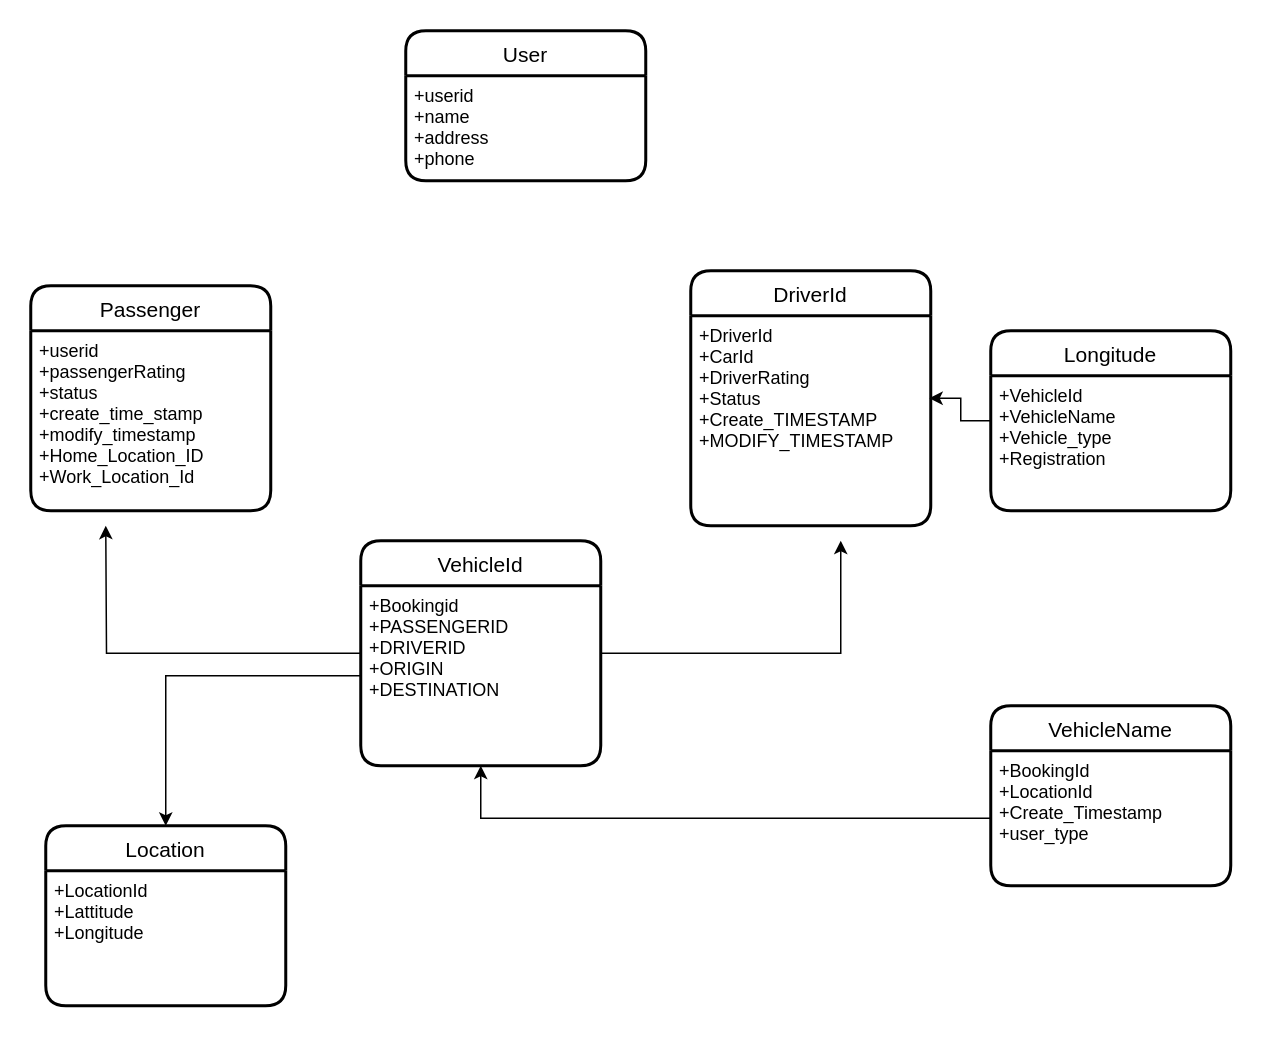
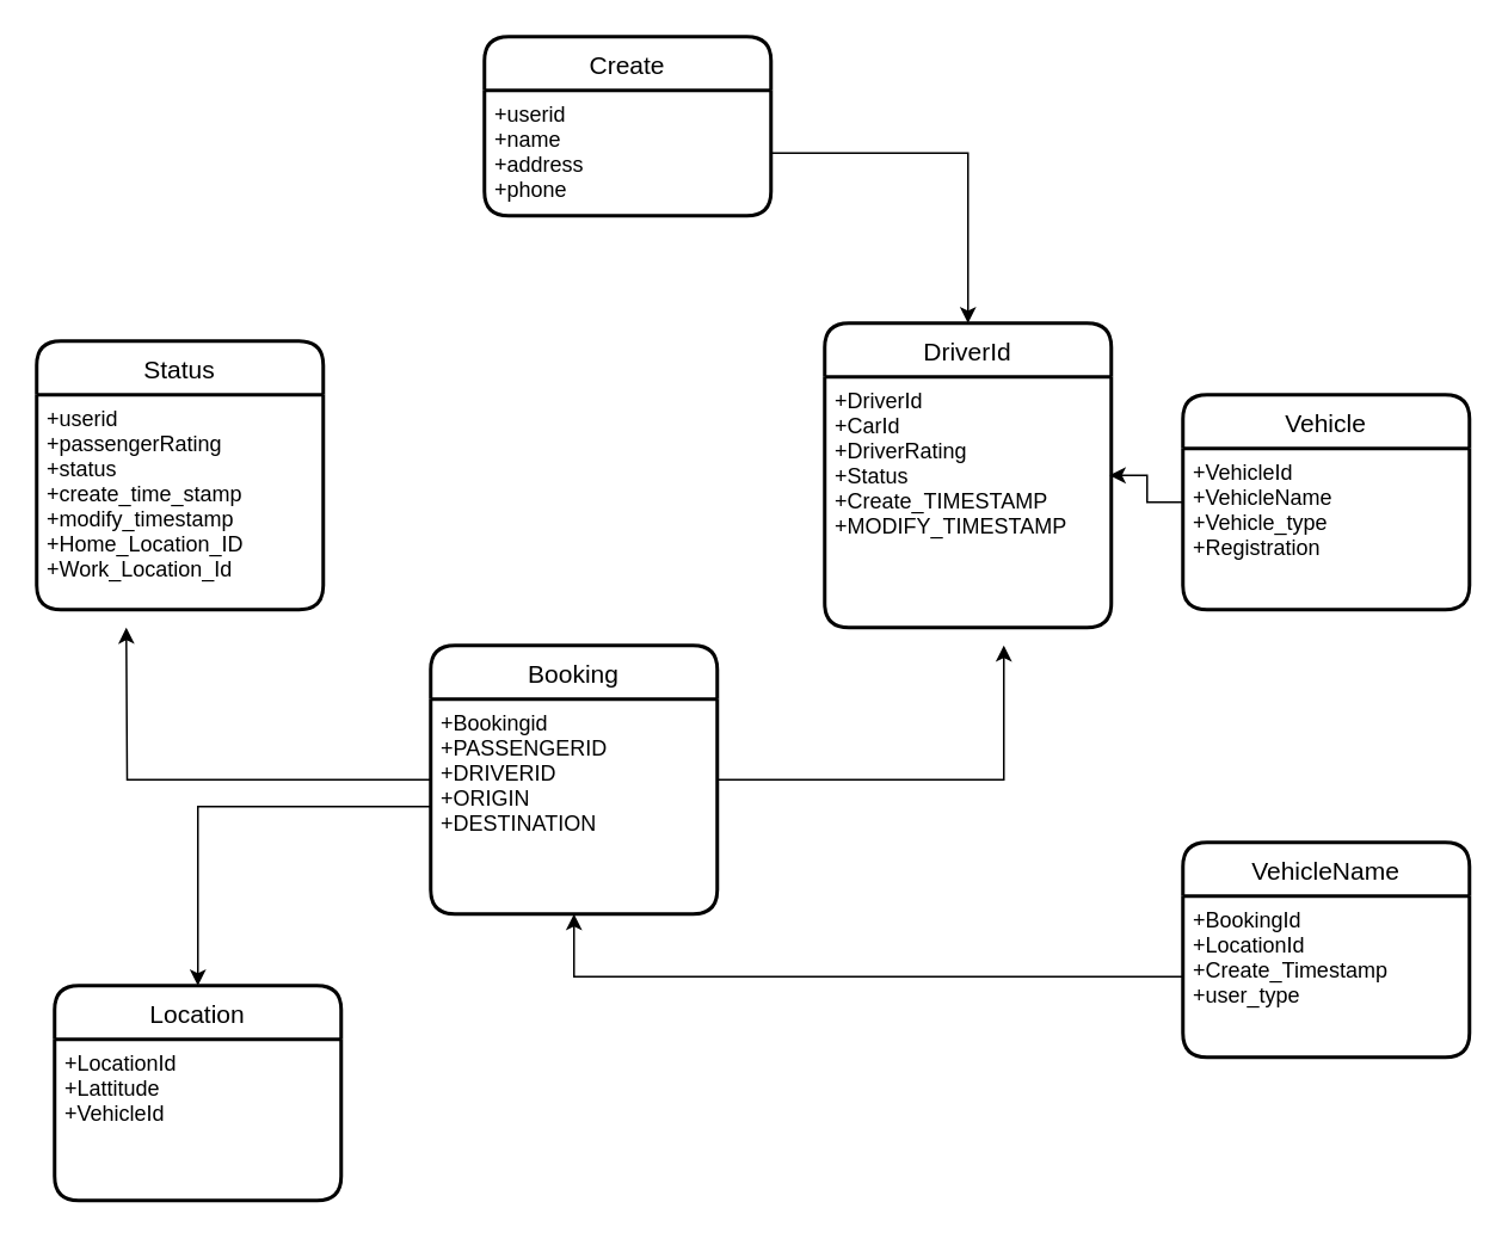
- <mxCell id="2" value="User" style="swimlane;childLayout=stackLayout;horizontal=1;startSize=30;horizontalStack=0;rounded=1;fontSize=14;fontStyle=0;strokeWidth=2;resizeParent=0;resizeLast=1;shadow=0;dashed=0;align=center;direction=east;" vertex="1" parent="1"><mxGeometry x="270" y="20" width="160" height="100" as="geometry" /></mxCell>
+ <mxCell id="2" value="Create" style="swimlane;childLayout=stackLayout;horizontal=1;startSize=30;horizontalStack=0;rounded=1;fontSize=14;fontStyle=0;strokeWidth=2;resizeParent=0;resizeLast=1;shadow=0;dashed=0;align=center;direction=east;" vertex="1" parent="1"><mxGeometry x="270" y="20" width="160" height="100" as="geometry" /></mxCell>
+ <mxCell id="19" style="edgeStyle=orthogonalEdgeStyle;rounded=0;orthogonalLoop=1;jettySize=auto;html=1;entryX=0.5;entryY=0;entryDx=0;entryDy=0;" edge="1" parent="1" source="3" target="4"><mxGeometry relative="1" as="geometry"><mxPoint x="540" y="170" as="targetPoint" /></mxGeometry></mxCell>
- <mxCell id="6" value="Passenger" style="swimlane;childLayout=stackLayout;horizontal=1;startSize=30;horizontalStack=0;rounded=1;fontSize=14;fontStyle=0;strokeWidth=2;resizeParent=0;resizeLast=1;shadow=0;dashed=0;align=center;" vertex="1" parent="1"><mxGeometry x="20" y="190" width="160" height="150" as="geometry" /></mxCell>
+ <mxCell id="6" value="Status" style="swimlane;childLayout=stackLayout;horizontal=1;startSize=30;horizontalStack=0;rounded=1;fontSize=14;fontStyle=0;strokeWidth=2;resizeParent=0;resizeLast=1;shadow=0;dashed=0;align=center;" vertex="1" parent="1"><mxGeometry x="20" y="190" width="160" height="150" as="geometry" /></mxCell>
- <mxCell id="9" value="Longitude" style="swimlane;childLayout=stackLayout;horizontal=1;startSize=30;horizontalStack=0;rounded=1;fontSize=14;fontStyle=0;strokeWidth=2;resizeParent=0;resizeLast=1;shadow=0;dashed=0;align=center;" vertex="1" parent="1"><mxGeometry x="660" y="220" width="160" height="120" as="geometry" /></mxCell>
+ <mxCell id="9" value="Vehicle" style="swimlane;childLayout=stackLayout;horizontal=1;startSize=30;horizontalStack=0;rounded=1;fontSize=14;fontStyle=0;strokeWidth=2;resizeParent=0;resizeLast=1;shadow=0;dashed=0;align=center;" vertex="1" parent="1"><mxGeometry x="660" y="220" width="160" height="120" as="geometry" /></mxCell>
- <mxCell id="15" value="VehicleId" style="swimlane;childLayout=stackLayout;horizontal=1;startSize=30;horizontalStack=0;rounded=1;fontSize=14;fontStyle=0;strokeWidth=2;resizeParent=0;resizeLast=1;shadow=0;dashed=0;align=center;" vertex="1" parent="1"><mxGeometry x="240" y="360" width="160" height="150" as="geometry" /></mxCell>
+ <mxCell id="15" value="Booking" style="swimlane;childLayout=stackLayout;horizontal=1;startSize=30;horizontalStack=0;rounded=1;fontSize=14;fontStyle=0;strokeWidth=2;resizeParent=0;resizeLast=1;shadow=0;dashed=0;align=center;" vertex="1" parent="1"><mxGeometry x="240" y="360" width="160" height="150" as="geometry" /></mxCell>
- <mxCell id="12" value="+LocationId&#10;+Lattitude&#10;+Longitude" style="align=left;strokeColor=none;fillColor=none;spacingLeft=4;fontSize=12;verticalAlign=top;resizable=0;rotatable=0;part=1;" vertex="1" parent="11"><mxGeometry y="30" width="160" height="90" as="geometry" /></mxCell>
+ <mxCell id="12" value="+LocationId&#10;+Lattitude&#10;+VehicleId" style="align=left;strokeColor=none;fillColor=none;spacingLeft=4;fontSize=12;verticalAlign=top;resizable=0;rotatable=0;part=1;" vertex="1" parent="11"><mxGeometry y="30" width="160" height="90" as="geometry" /></mxCell>
